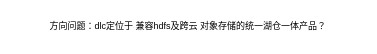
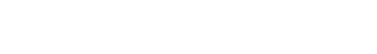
- <mxCell id="2" value="方向问题：dlc定位于 兼容hdfs及跨云 对象存储的统一湖仓一体产品？" style="text;html=1;strokeColor=none;fillColor=none;align=center;verticalAlign=middle;whiteSpace=wrap;rounded=0;" vertex="1" parent="1"><mxGeometry x="20" y="20" width="460" height="30" as="geometry" /></mxCell>
